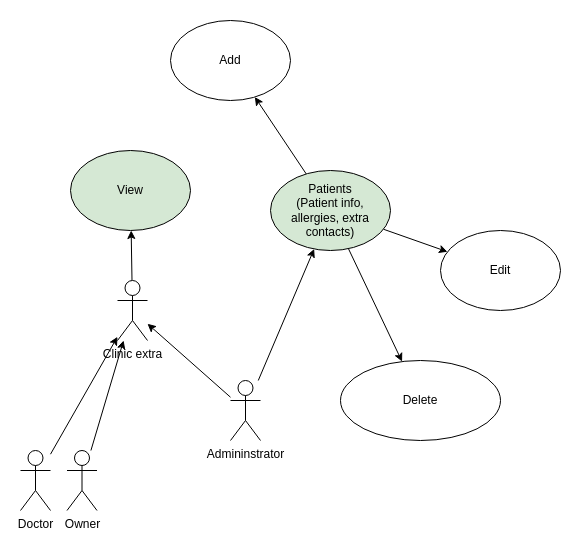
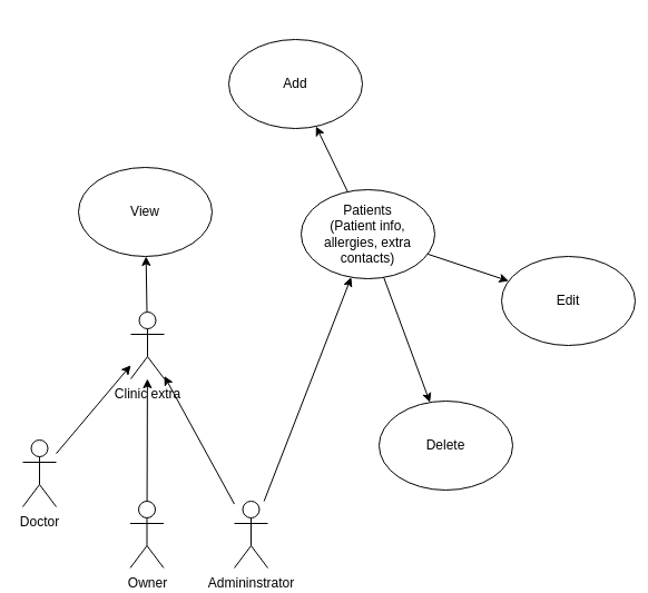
- <mxCell id="16" value="Add" style="ellipse;whiteSpace=wrap;html=1;" parent="1" vertex="1"><mxGeometry x="170" y="20" width="120" height="80" as="geometry" /></mxCell>
+ <mxCell id="16" value="Add" style="ellipse;whiteSpace=wrap;html=1;" parent="1" vertex="1"><mxGeometry x="205" y="35" width="120" height="80" as="geometry" /></mxCell>
- <mxCell id="15" value="View" style="ellipse;whiteSpace=wrap;html=1;fillColor=#d5e8d4;" parent="1" vertex="1"><mxGeometry x="70" y="150" width="120" height="80" as="geometry" /></mxCell>
+ <mxCell id="15" value="View" style="ellipse;whiteSpace=wrap;html=1;" parent="1" vertex="1"><mxGeometry x="70" y="150" width="120" height="80" as="geometry" /></mxCell>
- <mxCell id="14" value="Patients&lt;br&gt;(Patient info, allergies, extra contacts)" style="ellipse;whiteSpace=wrap;html=1;fillColor=#d5e8d4;" parent="1" vertex="1"><mxGeometry x="270" y="170" width="120" height="80" as="geometry" /></mxCell>
+ <mxCell id="14" value="Patients&lt;br&gt;(Patient info, allergies, extra contacts)" style="ellipse;whiteSpace=wrap;html=1;" parent="1" vertex="1"><mxGeometry x="270" y="170" width="120" height="80" as="geometry" /></mxCell>
- <mxCell id="17" value="Edit" style="ellipse;whiteSpace=wrap;html=1;" parent="1" vertex="1"><mxGeometry x="440" y="230" width="120" height="80" as="geometry" /></mxCell>
+ <mxCell id="17" value="Edit" style="ellipse;whiteSpace=wrap;html=1;" parent="1" vertex="1"><mxGeometry x="450" y="230" width="120" height="80" as="geometry" /></mxCell>
- <mxCell id="18" value="Delete" style="ellipse;whiteSpace=wrap;html=1;" vertex="1" parent="1"><mxGeometry x="340" y="360" width="160" height="80" as="geometry" /></mxCell>
+ <mxCell id="18" value="Delete" style="ellipse;whiteSpace=wrap;html=1;" vertex="1" parent="1"><mxGeometry x="340" y="360" width="120" height="80" as="geometry" /></mxCell>
- <mxCell id="6" value="Admininstrator" style="shape=umlActor;verticalLabelPosition=bottom;verticalAlign=top;html=1;outlineConnect=0;" parent="1" vertex="1"><mxGeometry x="230" y="380" width="30" height="60" as="geometry" /></mxCell>
+ <mxCell id="6" value="Admininstrator" style="shape=umlActor;verticalLabelPosition=bottom;verticalAlign=top;html=1;outlineConnect=0;" parent="1" vertex="1"><mxGeometry x="210" y="450" width="30" height="60" as="geometry" /></mxCell>
- <mxCell id="10" value="Doctor" style="shape=umlActor;verticalLabelPosition=bottom;verticalAlign=top;html=1;outlineConnect=0;" parent="1" vertex="1"><mxGeometry x="20" y="450" width="30" height="60" as="geometry" /></mxCell>
+ <mxCell id="10" value="Doctor" style="shape=umlActor;verticalLabelPosition=bottom;verticalAlign=top;html=1;outlineConnect=0;" parent="1" vertex="1"><mxGeometry x="20" y="395" width="30" height="60" as="geometry" /></mxCell>
- <mxCell id="8" value="Owner" style="shape=umlActor;verticalLabelPosition=bottom;verticalAlign=top;html=1;outlineConnect=0;" parent="1" vertex="1"><mxGeometry x="66.5" y="450" width="30" height="60" as="geometry" /></mxCell>
+ <mxCell id="8" value="Owner" style="shape=umlActor;verticalLabelPosition=bottom;verticalAlign=top;html=1;outlineConnect=0;" parent="1" vertex="1"><mxGeometry x="116.5" y="450" width="30" height="60" as="geometry" /></mxCell>
